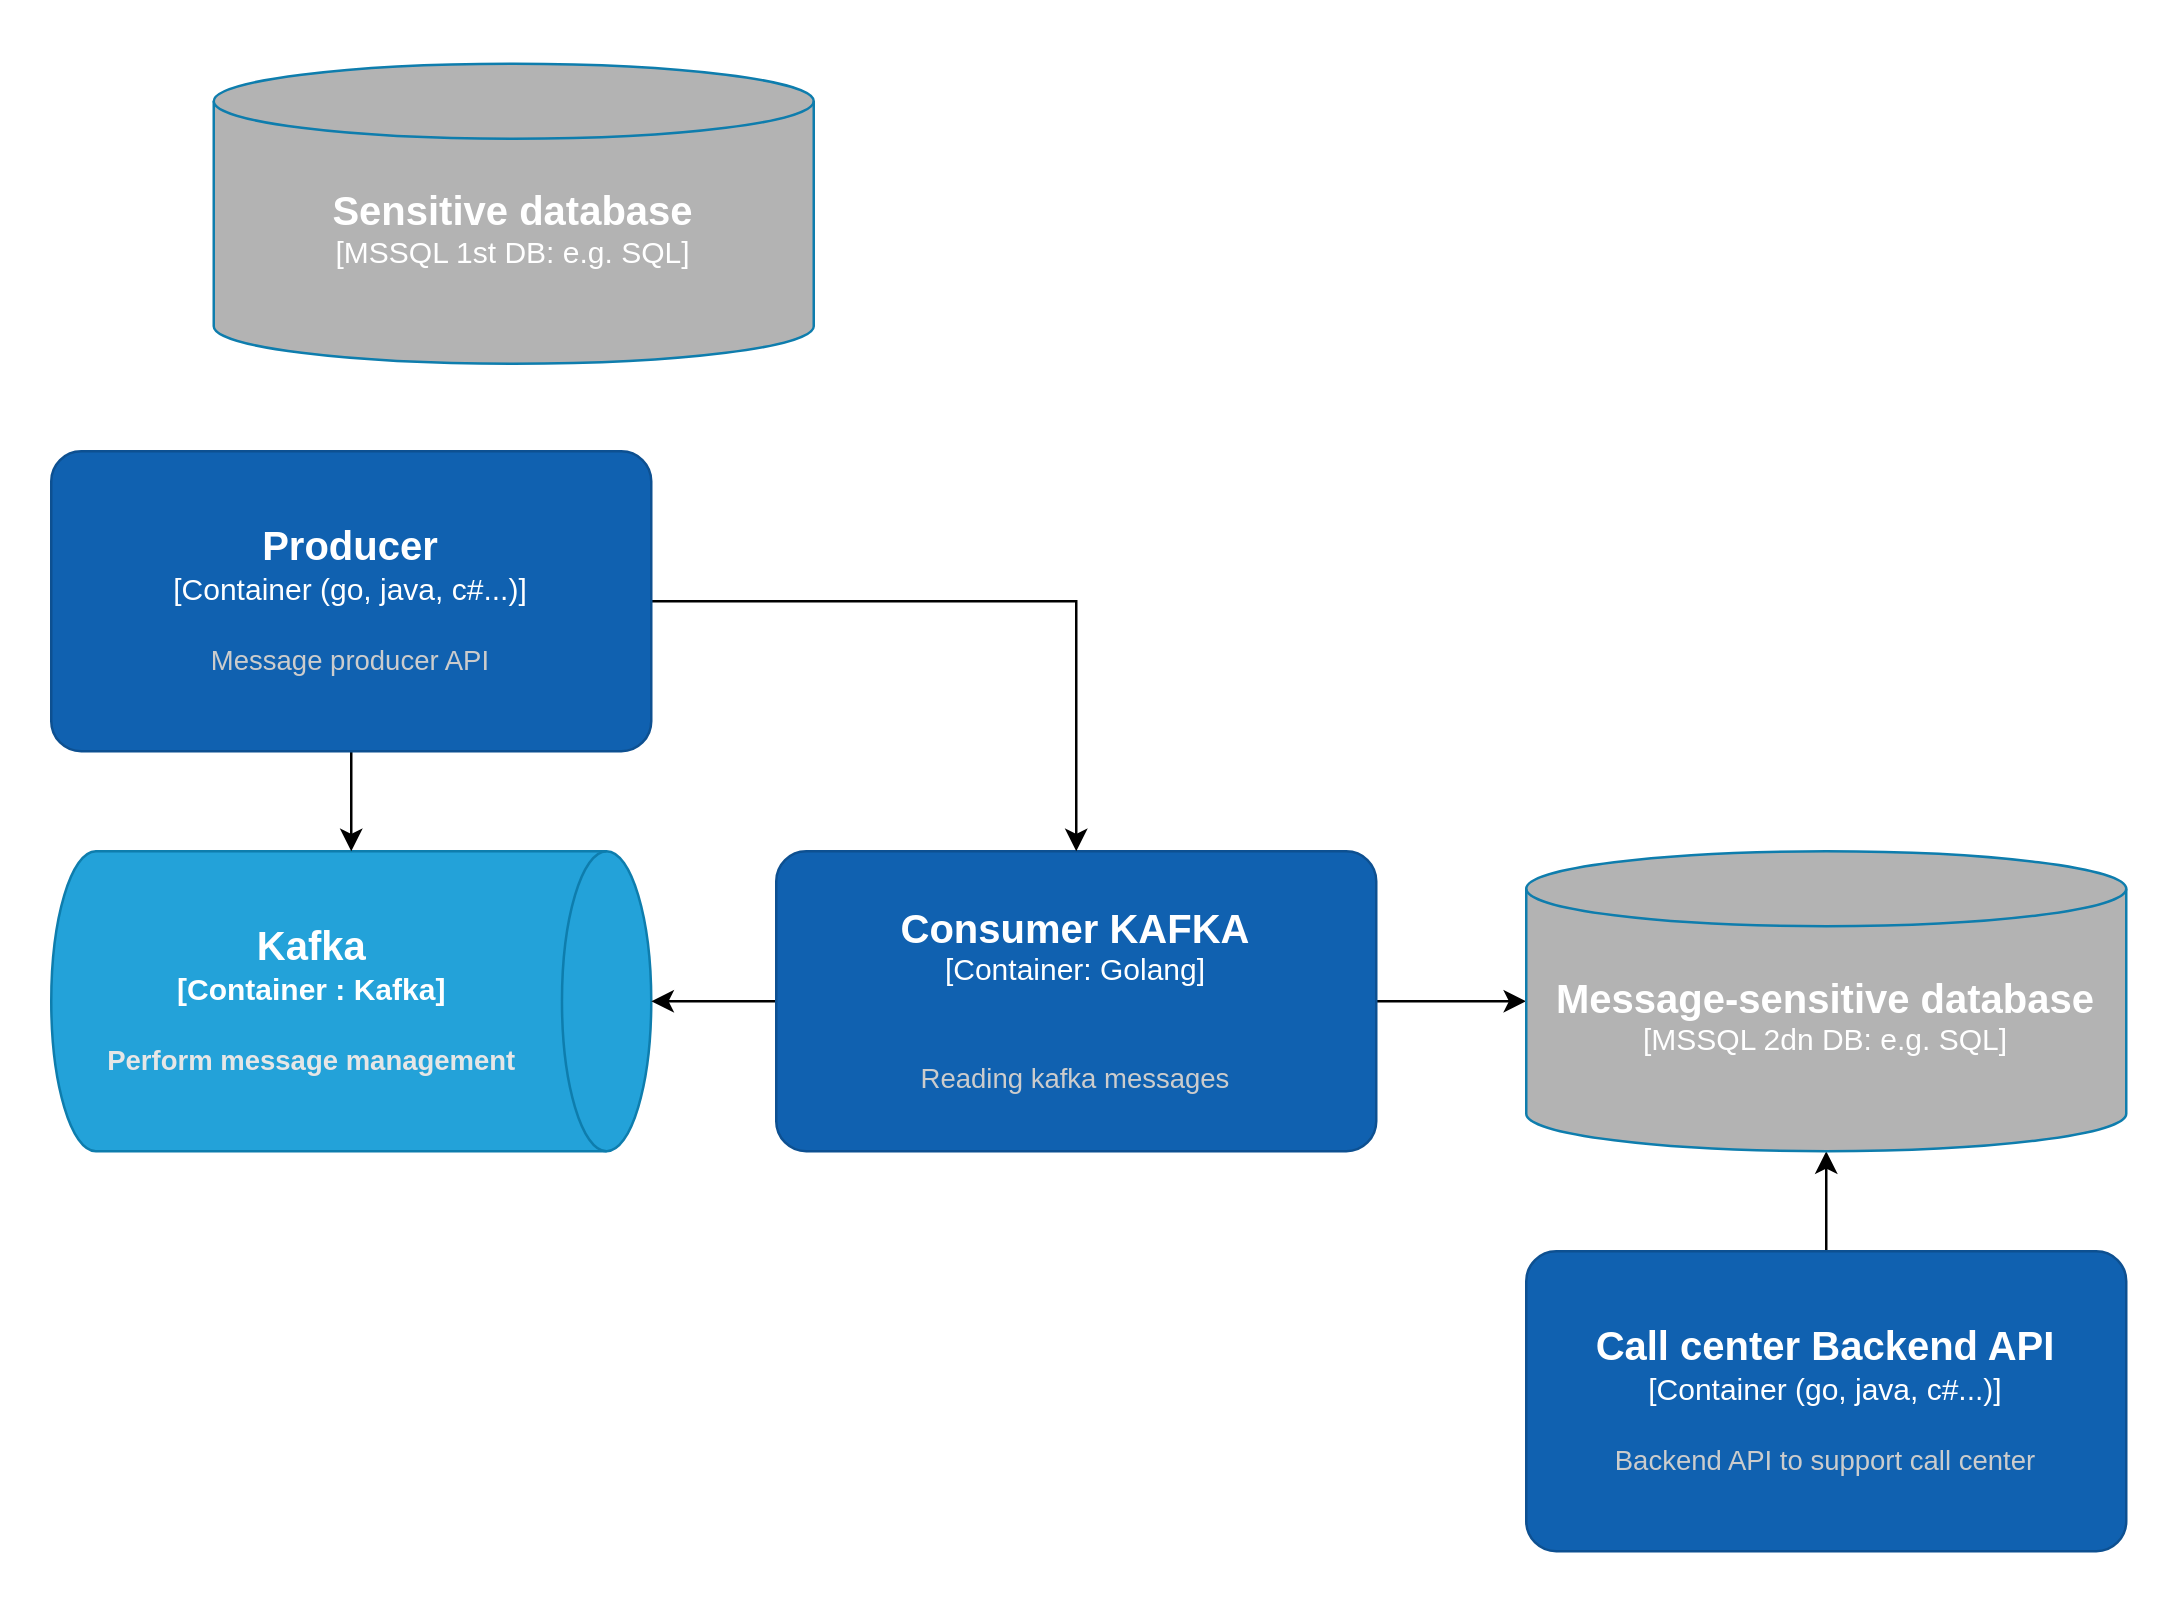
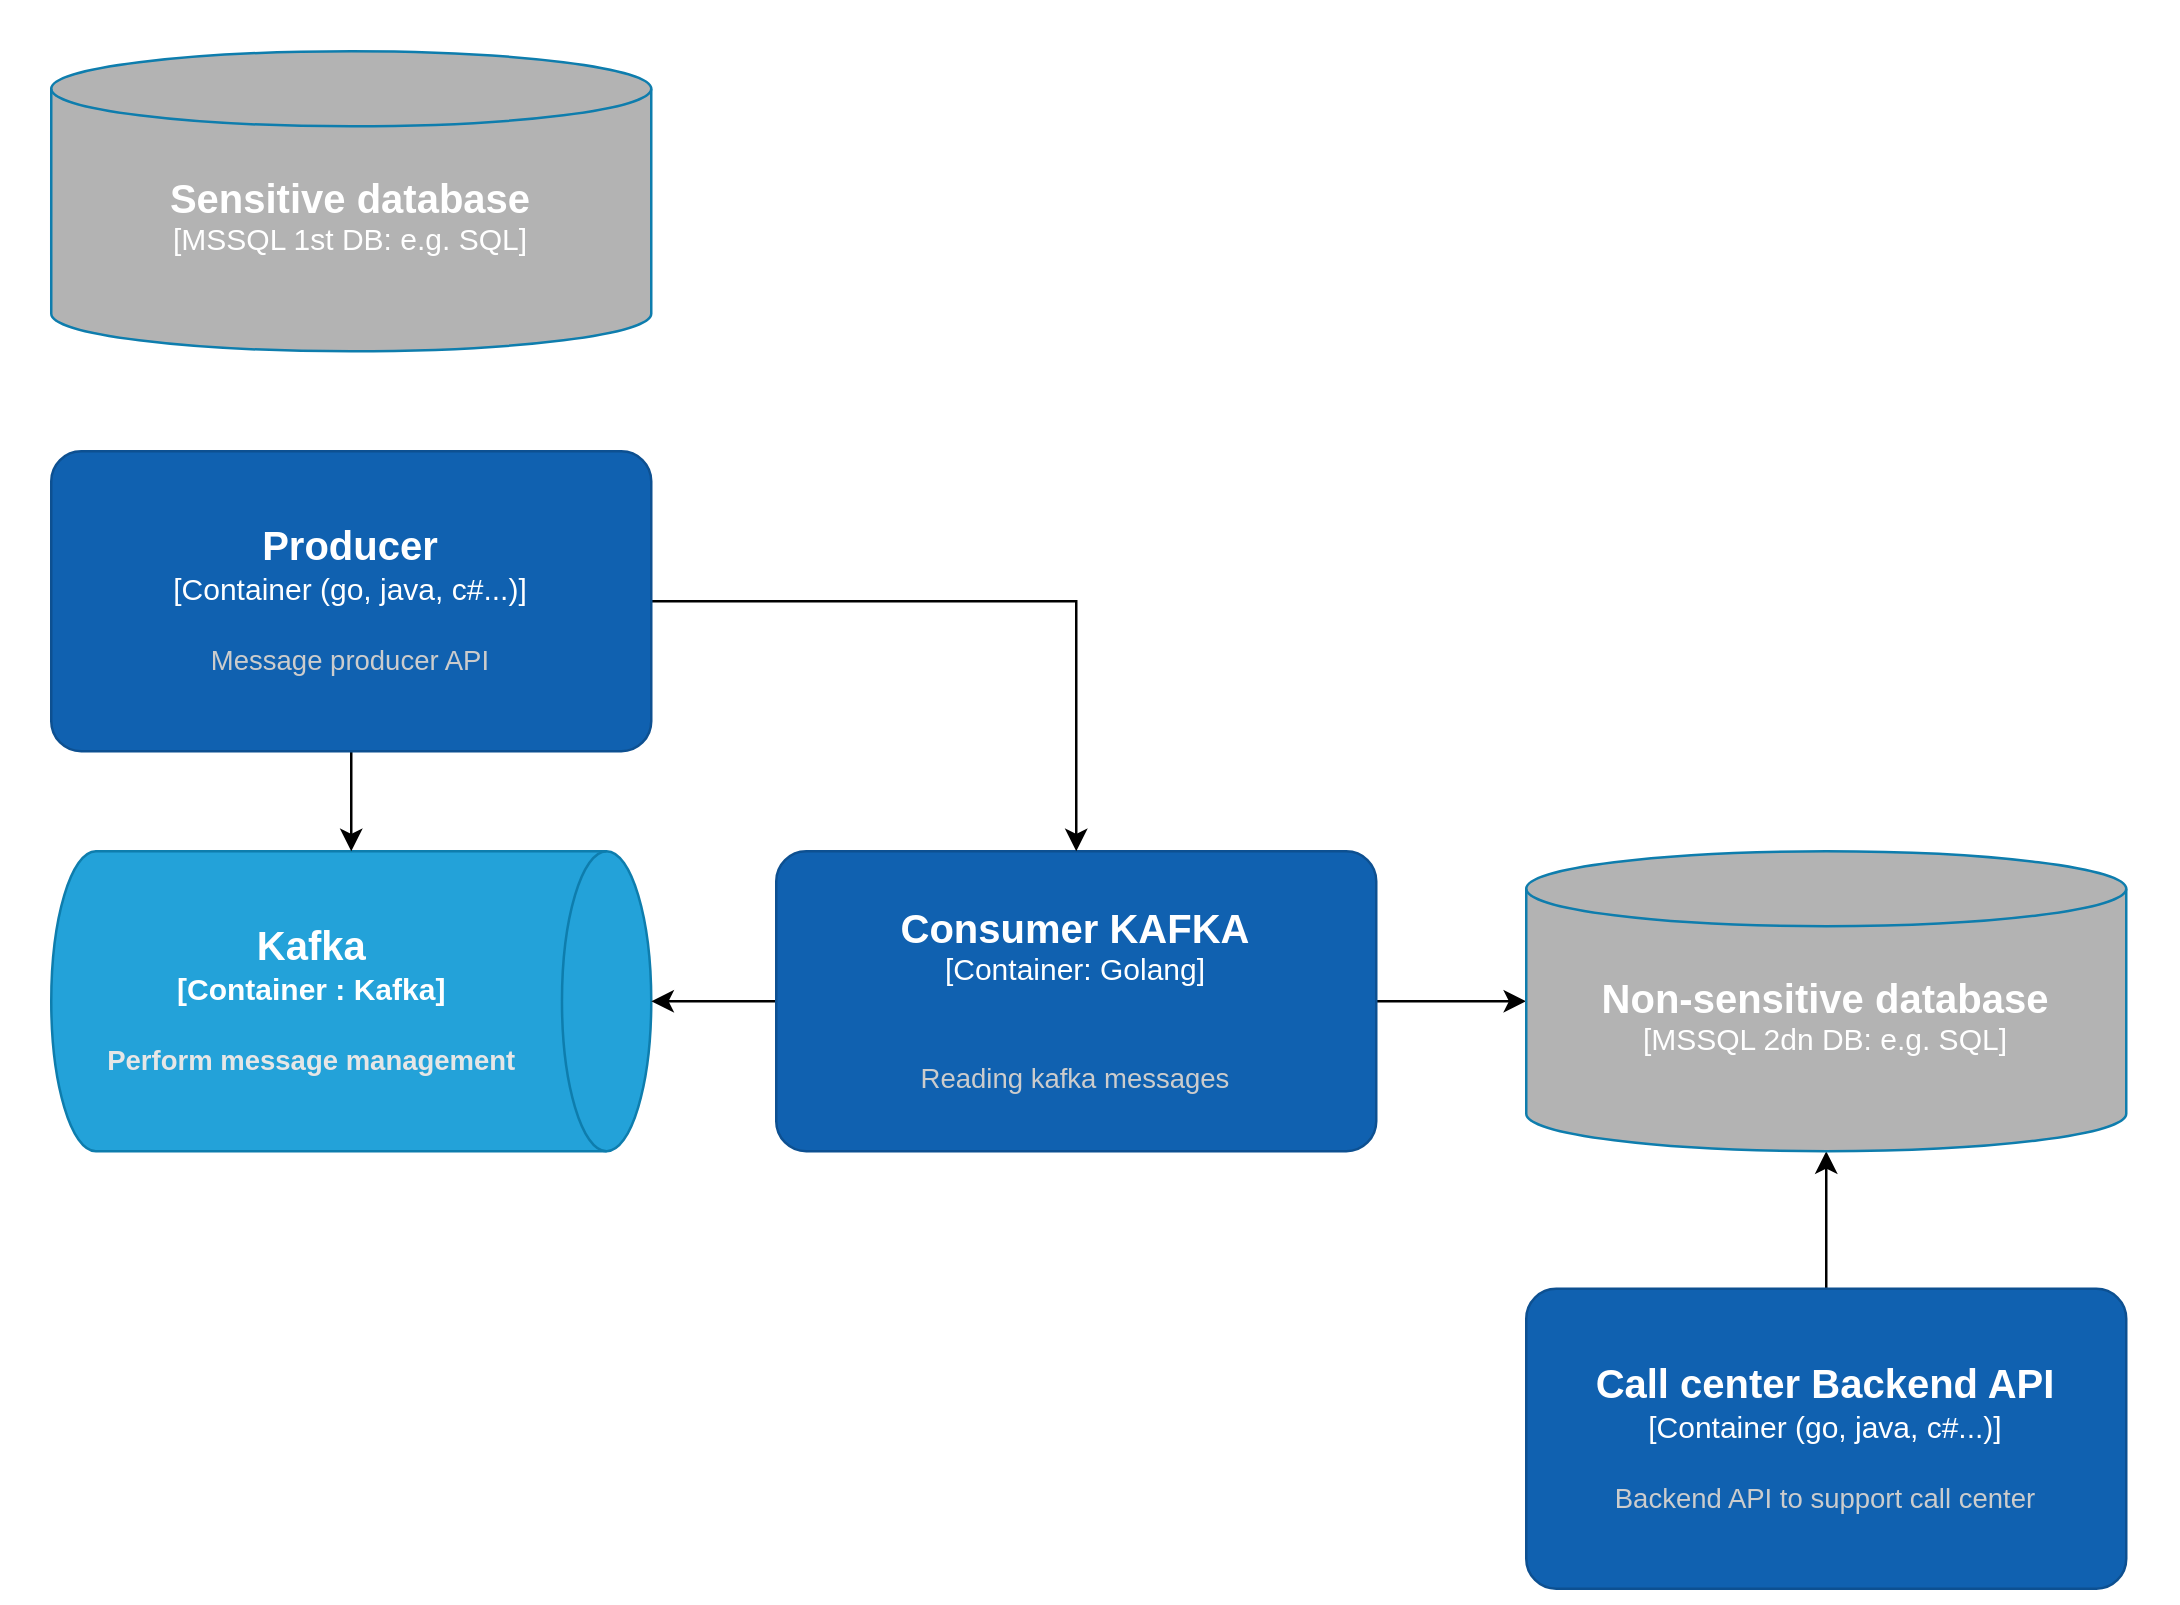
- <mxCell id="12" value="&lt;font style=&quot;font-size: 16px&quot;&gt;&lt;b&gt;Sensitive database&lt;/b&gt;&lt;/font&gt;&lt;div&gt;[MSSQL 1st DB:&amp;nbsp;e.g. SQL]&lt;/div&gt;&lt;br&gt;&lt;div&gt;&lt;font style=&quot;font-size: 11px&quot;&gt;&lt;font color=&quot;#E6E6E6&quot;&gt;&lt;/font&gt;&lt;/div&gt;" style="shape=cylinder3;size=15;whiteSpace=wrap;html=1;boundedLbl=1;rounded=0;labelBackgroundColor=none;fillColor=#B3B3B3;fontSize=12;fontColor=#ffffff;align=center;strokeColor=#0E7DAD;metaEdit=1;points=[[0.5,0,0],[1,0.25,0],[1,0.5,0],[1,0.75,0],[0.5,1,0],[0,0.75,0],[0,0.5,0],[0,0.25,0]];resizable=0;" parent="1" vertex="1"><mxGeometry x="85" y="25" width="240" height="120" as="geometry" /></mxCell>
+ <mxCell id="12" value="&lt;font style=&quot;font-size: 16px&quot;&gt;&lt;b&gt;Sensitive database&lt;/b&gt;&lt;/font&gt;&lt;div&gt;[MSSQL 1st DB:&amp;nbsp;e.g. SQL]&lt;/div&gt;&lt;br&gt;&lt;div&gt;&lt;font style=&quot;font-size: 11px&quot;&gt;&lt;font color=&quot;#E6E6E6&quot;&gt;&lt;/font&gt;&lt;/div&gt;" style="shape=cylinder3;size=15;whiteSpace=wrap;html=1;boundedLbl=1;rounded=0;labelBackgroundColor=none;fillColor=#B3B3B3;fontSize=12;fontColor=#ffffff;align=center;strokeColor=#0E7DAD;metaEdit=1;points=[[0.5,0,0],[1,0.25,0],[1,0.5,0],[1,0.75,0],[0.5,1,0],[0,0.75,0],[0,0.5,0],[0,0.25,0]];resizable=0;" parent="1" vertex="1"><mxGeometry x="20" y="20" width="240" height="120" as="geometry" /></mxCell>
- <mxCell id="8" value="&lt;font style=&quot;font-size: 16px&quot;&gt;&lt;b&gt;Message-sensitive database&lt;/b&gt;&lt;/font&gt;&lt;div&gt;[MSSQL 2dn DB:&amp;nbsp;e.g. SQL]&lt;/div&gt;&lt;br&gt;&lt;div&gt;&lt;font style=&quot;font-size: 11px&quot;&gt;&lt;font color=&quot;#E6E6E6&quot;&gt;&lt;/font&gt;&lt;/div&gt;" style="shape=cylinder3;size=15;whiteSpace=wrap;html=1;boundedLbl=1;rounded=0;labelBackgroundColor=none;fillColor=#B3B3B3;fontSize=12;fontColor=#ffffff;align=center;strokeColor=#0E7DAD;metaEdit=1;points=[[0.5,0,0],[1,0.25,0],[1,0.5,0],[1,0.75,0],[0.5,1,0],[0,0.75,0],[0,0.5,0],[0,0.25,0]];resizable=0;" parent="1" vertex="1"><mxGeometry x="610" y="340" width="240" height="120" as="geometry" /></mxCell>
+ <mxCell id="8" value="&lt;font style=&quot;font-size: 16px&quot;&gt;&lt;b&gt;Non-sensitive database&lt;/b&gt;&lt;/font&gt;&lt;div&gt;[MSSQL 2dn DB:&amp;nbsp;e.g. SQL]&lt;/div&gt;&lt;br&gt;&lt;div&gt;&lt;font style=&quot;font-size: 11px&quot;&gt;&lt;font color=&quot;#E6E6E6&quot;&gt;&lt;/font&gt;&lt;/div&gt;" style="shape=cylinder3;size=15;whiteSpace=wrap;html=1;boundedLbl=1;rounded=0;labelBackgroundColor=none;fillColor=#B3B3B3;fontSize=12;fontColor=#ffffff;align=center;strokeColor=#0E7DAD;metaEdit=1;points=[[0.5,0,0],[1,0.25,0],[1,0.5,0],[1,0.75,0],[0.5,1,0],[0,0.75,0],[0,0.5,0],[0,0.25,0]];resizable=0;" parent="1" vertex="1"><mxGeometry x="610" y="340" width="240" height="120" as="geometry" /></mxCell>
- <mxCell id="7" value="&lt;font style=&quot;font-size: 16px&quot;&gt;&lt;b&gt;Call center Backend API&lt;/b&gt;&lt;/font&gt;&lt;div&gt;[Container (go, java, c#...)]&lt;/div&gt;&lt;br&gt;&lt;div&gt;&lt;font style=&quot;font-size: 11px&quot;&gt;&lt;font color=&quot;#cccccc&quot;&gt;Backend API to support call center&lt;/font&gt;&lt;/div&gt;" style="rounded=1;whiteSpace=wrap;html=1;labelBackgroundColor=none;fillColor=#1061B0;fontColor=#ffffff;align=center;arcSize=10;strokeColor=#0D5091;metaEdit=1;resizable=0;points=[[0.25,0,0],[0.5,0,0],[0.75,0,0],[1,0.25,0],[1,0.5,0],[1,0.75,0],[0.75,1,0],[0.5,1,0],[0.25,1,0],[0,0.75,0],[0,0.5,0],[0,0.25,0]];glass=0;" parent="1" vertex="1"><mxGeometry x="610" y="500" width="240" height="120" as="geometry" /></mxCell>
+ <mxCell id="7" value="&lt;font style=&quot;font-size: 16px&quot;&gt;&lt;b&gt;Call center Backend API&lt;/b&gt;&lt;/font&gt;&lt;div&gt;[Container (go, java, c#...)]&lt;/div&gt;&lt;br&gt;&lt;div&gt;&lt;font style=&quot;font-size: 11px&quot;&gt;&lt;font color=&quot;#cccccc&quot;&gt;Backend API to support call center&lt;/font&gt;&lt;/div&gt;" style="rounded=1;whiteSpace=wrap;html=1;labelBackgroundColor=none;fillColor=#1061B0;fontColor=#ffffff;align=center;arcSize=10;strokeColor=#0D5091;metaEdit=1;resizable=0;points=[[0.25,0,0],[0.5,0,0],[0.75,0,0],[1,0.25,0],[1,0.5,0],[1,0.75,0],[0.75,1,0],[0.5,1,0],[0.25,1,0],[0,0.75,0],[0,0.5,0],[0,0.25,0]];glass=0;" parent="1" vertex="1"><mxGeometry x="610" y="515" width="240" height="120" as="geometry" /></mxCell>
